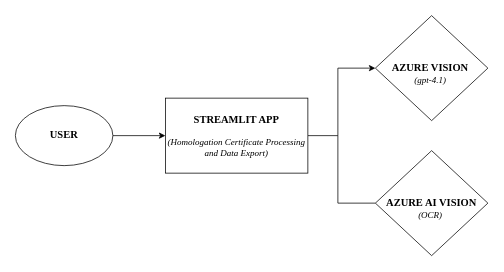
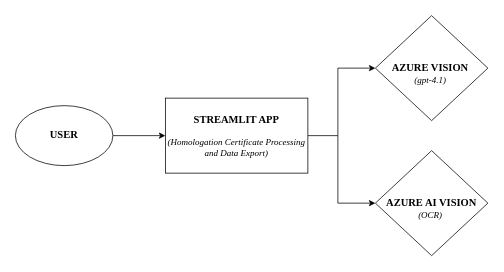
- <mxCell id="2" value="" style="edgeStyle=orthogonalEdgeStyle;rounded=0;orthogonalLoop=1;jettySize=auto;html=1;entryX=0;entryY=0.5;entryDx=0;entryDy=0;labelBackgroundColor=none;fontColor=default;endArrow=none;" parent="1" source="3" target="7" edge="1"><mxGeometry relative="1" as="geometry"><Array as="points"><mxPoint x="450" y="180" /><mxPoint x="450" y="270" /></Array></mxGeometry></mxCell>
+ <mxCell id="2" value="" style="edgeStyle=orthogonalEdgeStyle;rounded=0;orthogonalLoop=1;jettySize=auto;html=1;entryX=0;entryY=0.5;entryDx=0;entryDy=0;labelBackgroundColor=none;fontColor=default;" parent="1" source="3" target="7" edge="1"><mxGeometry relative="1" as="geometry"><Array as="points"><mxPoint x="450" y="180" /><mxPoint x="450" y="270" /></Array></mxGeometry></mxCell>
